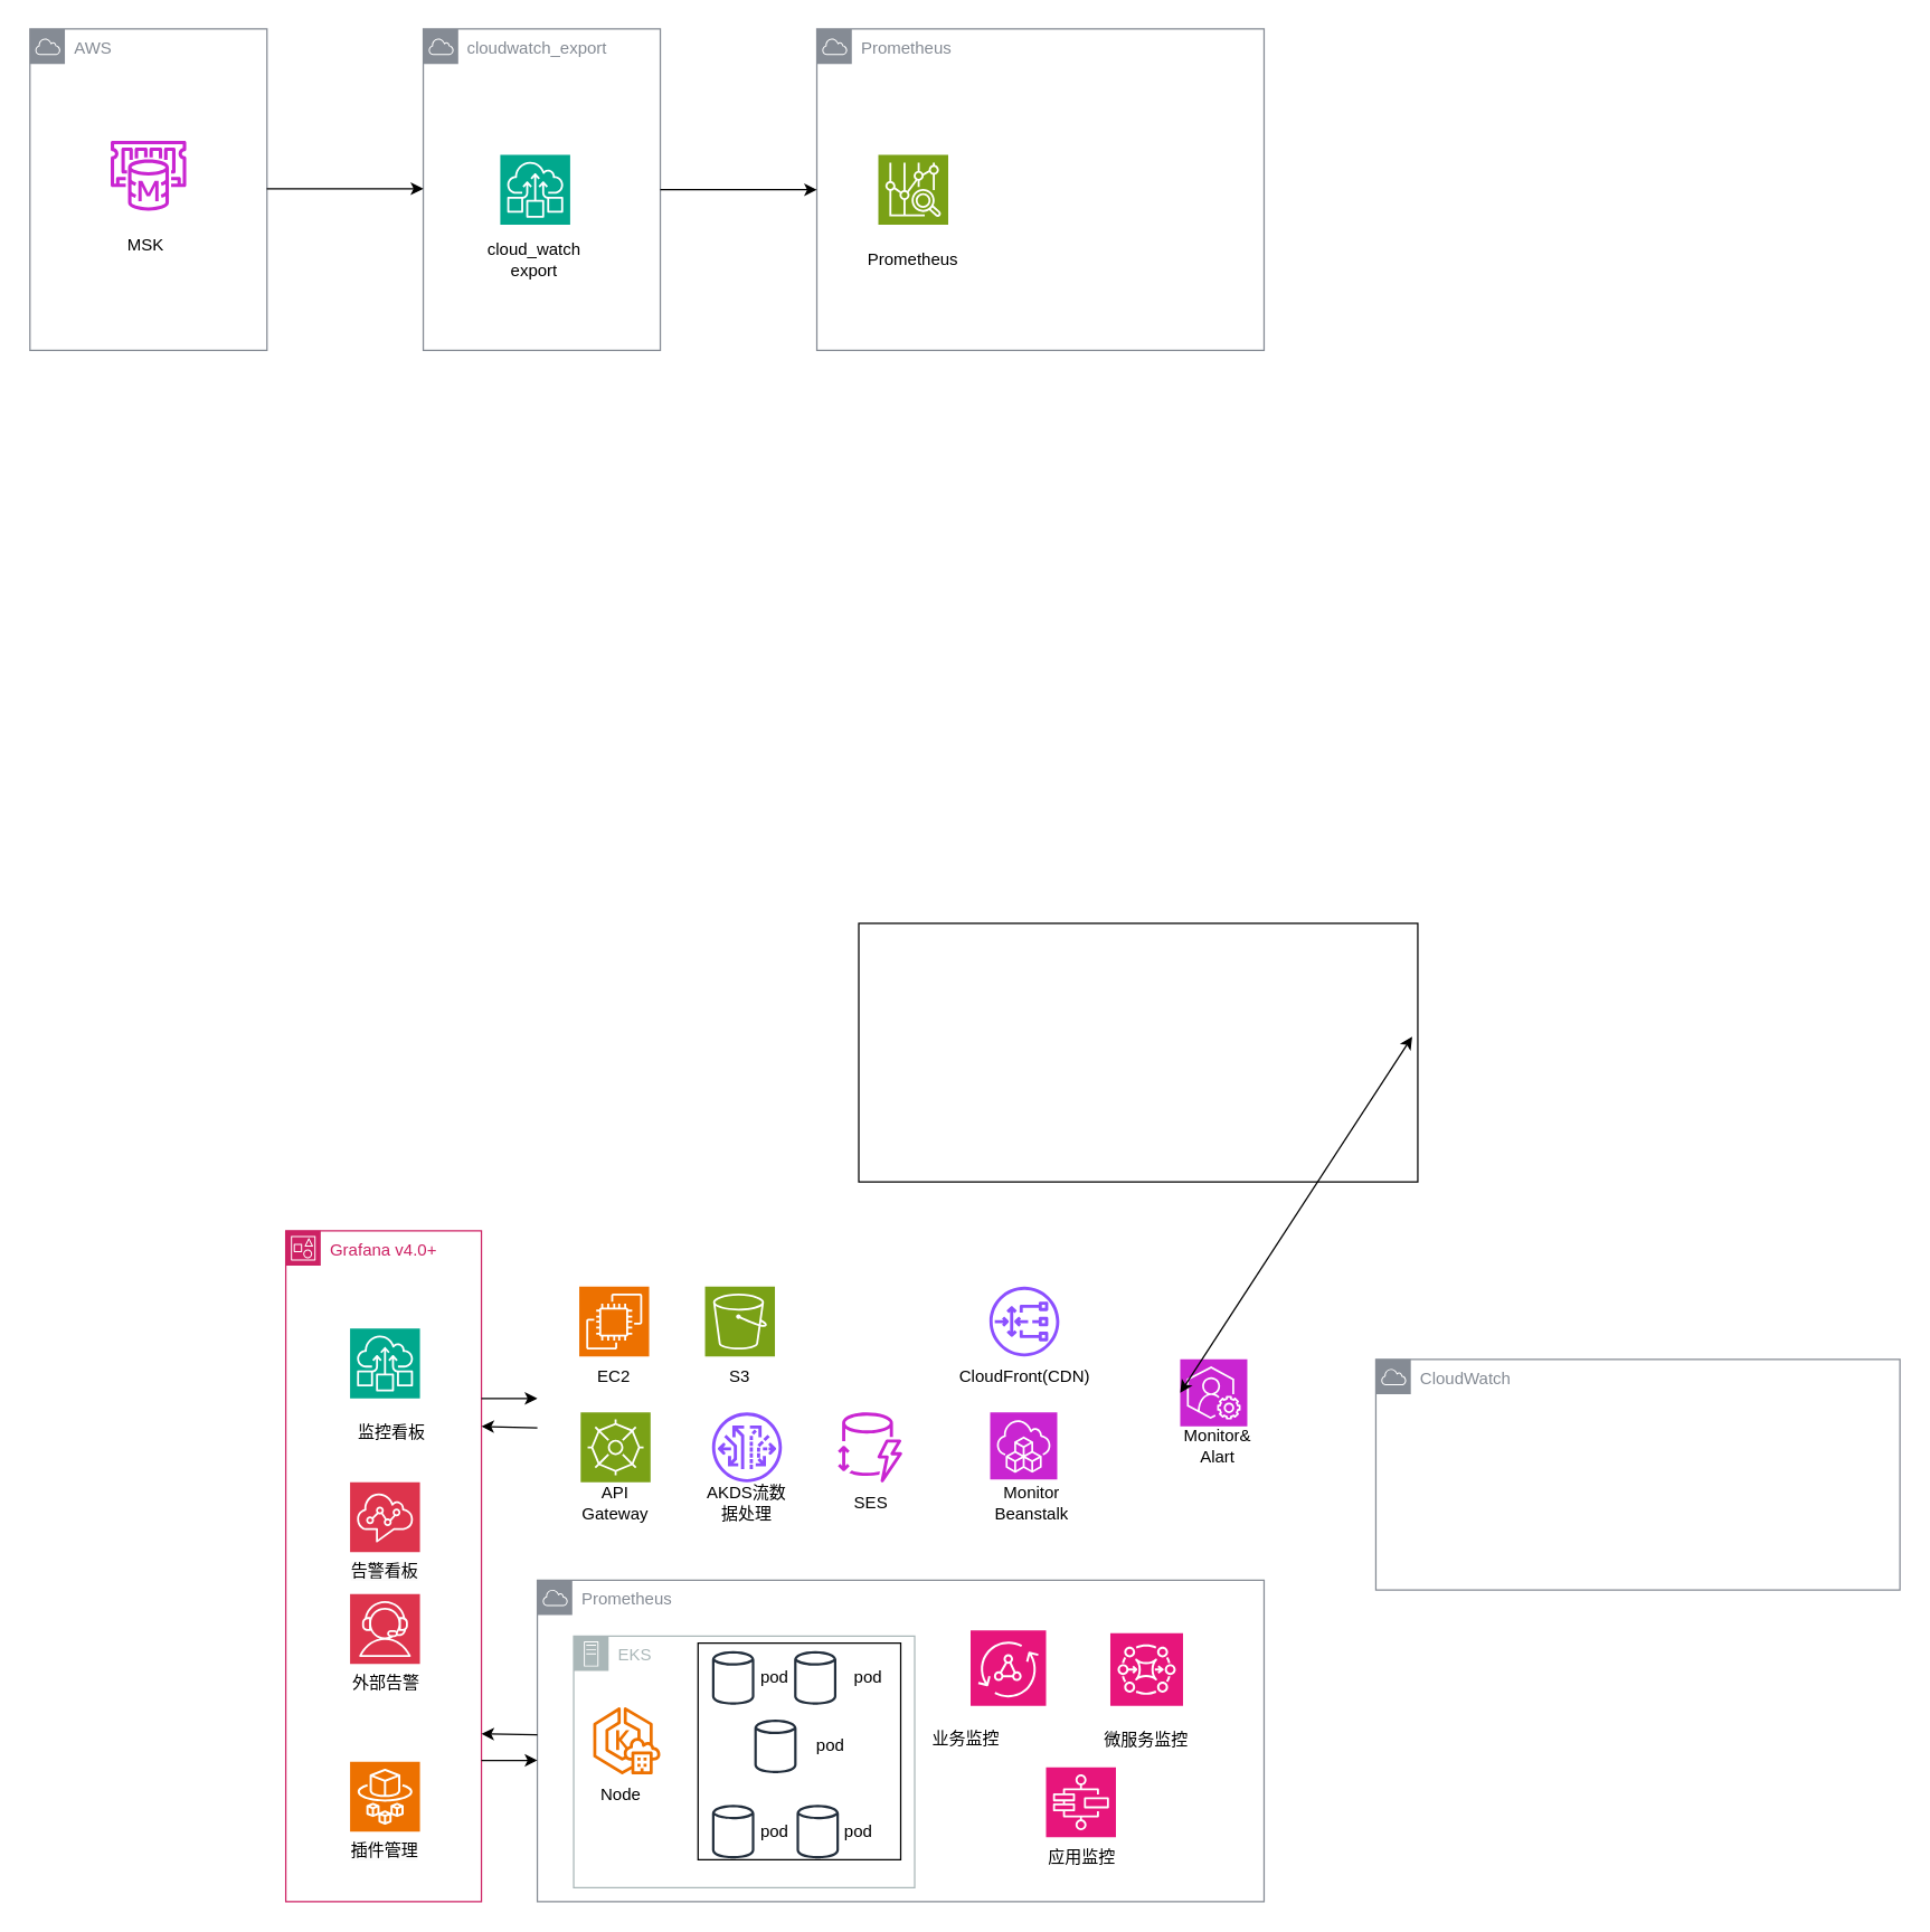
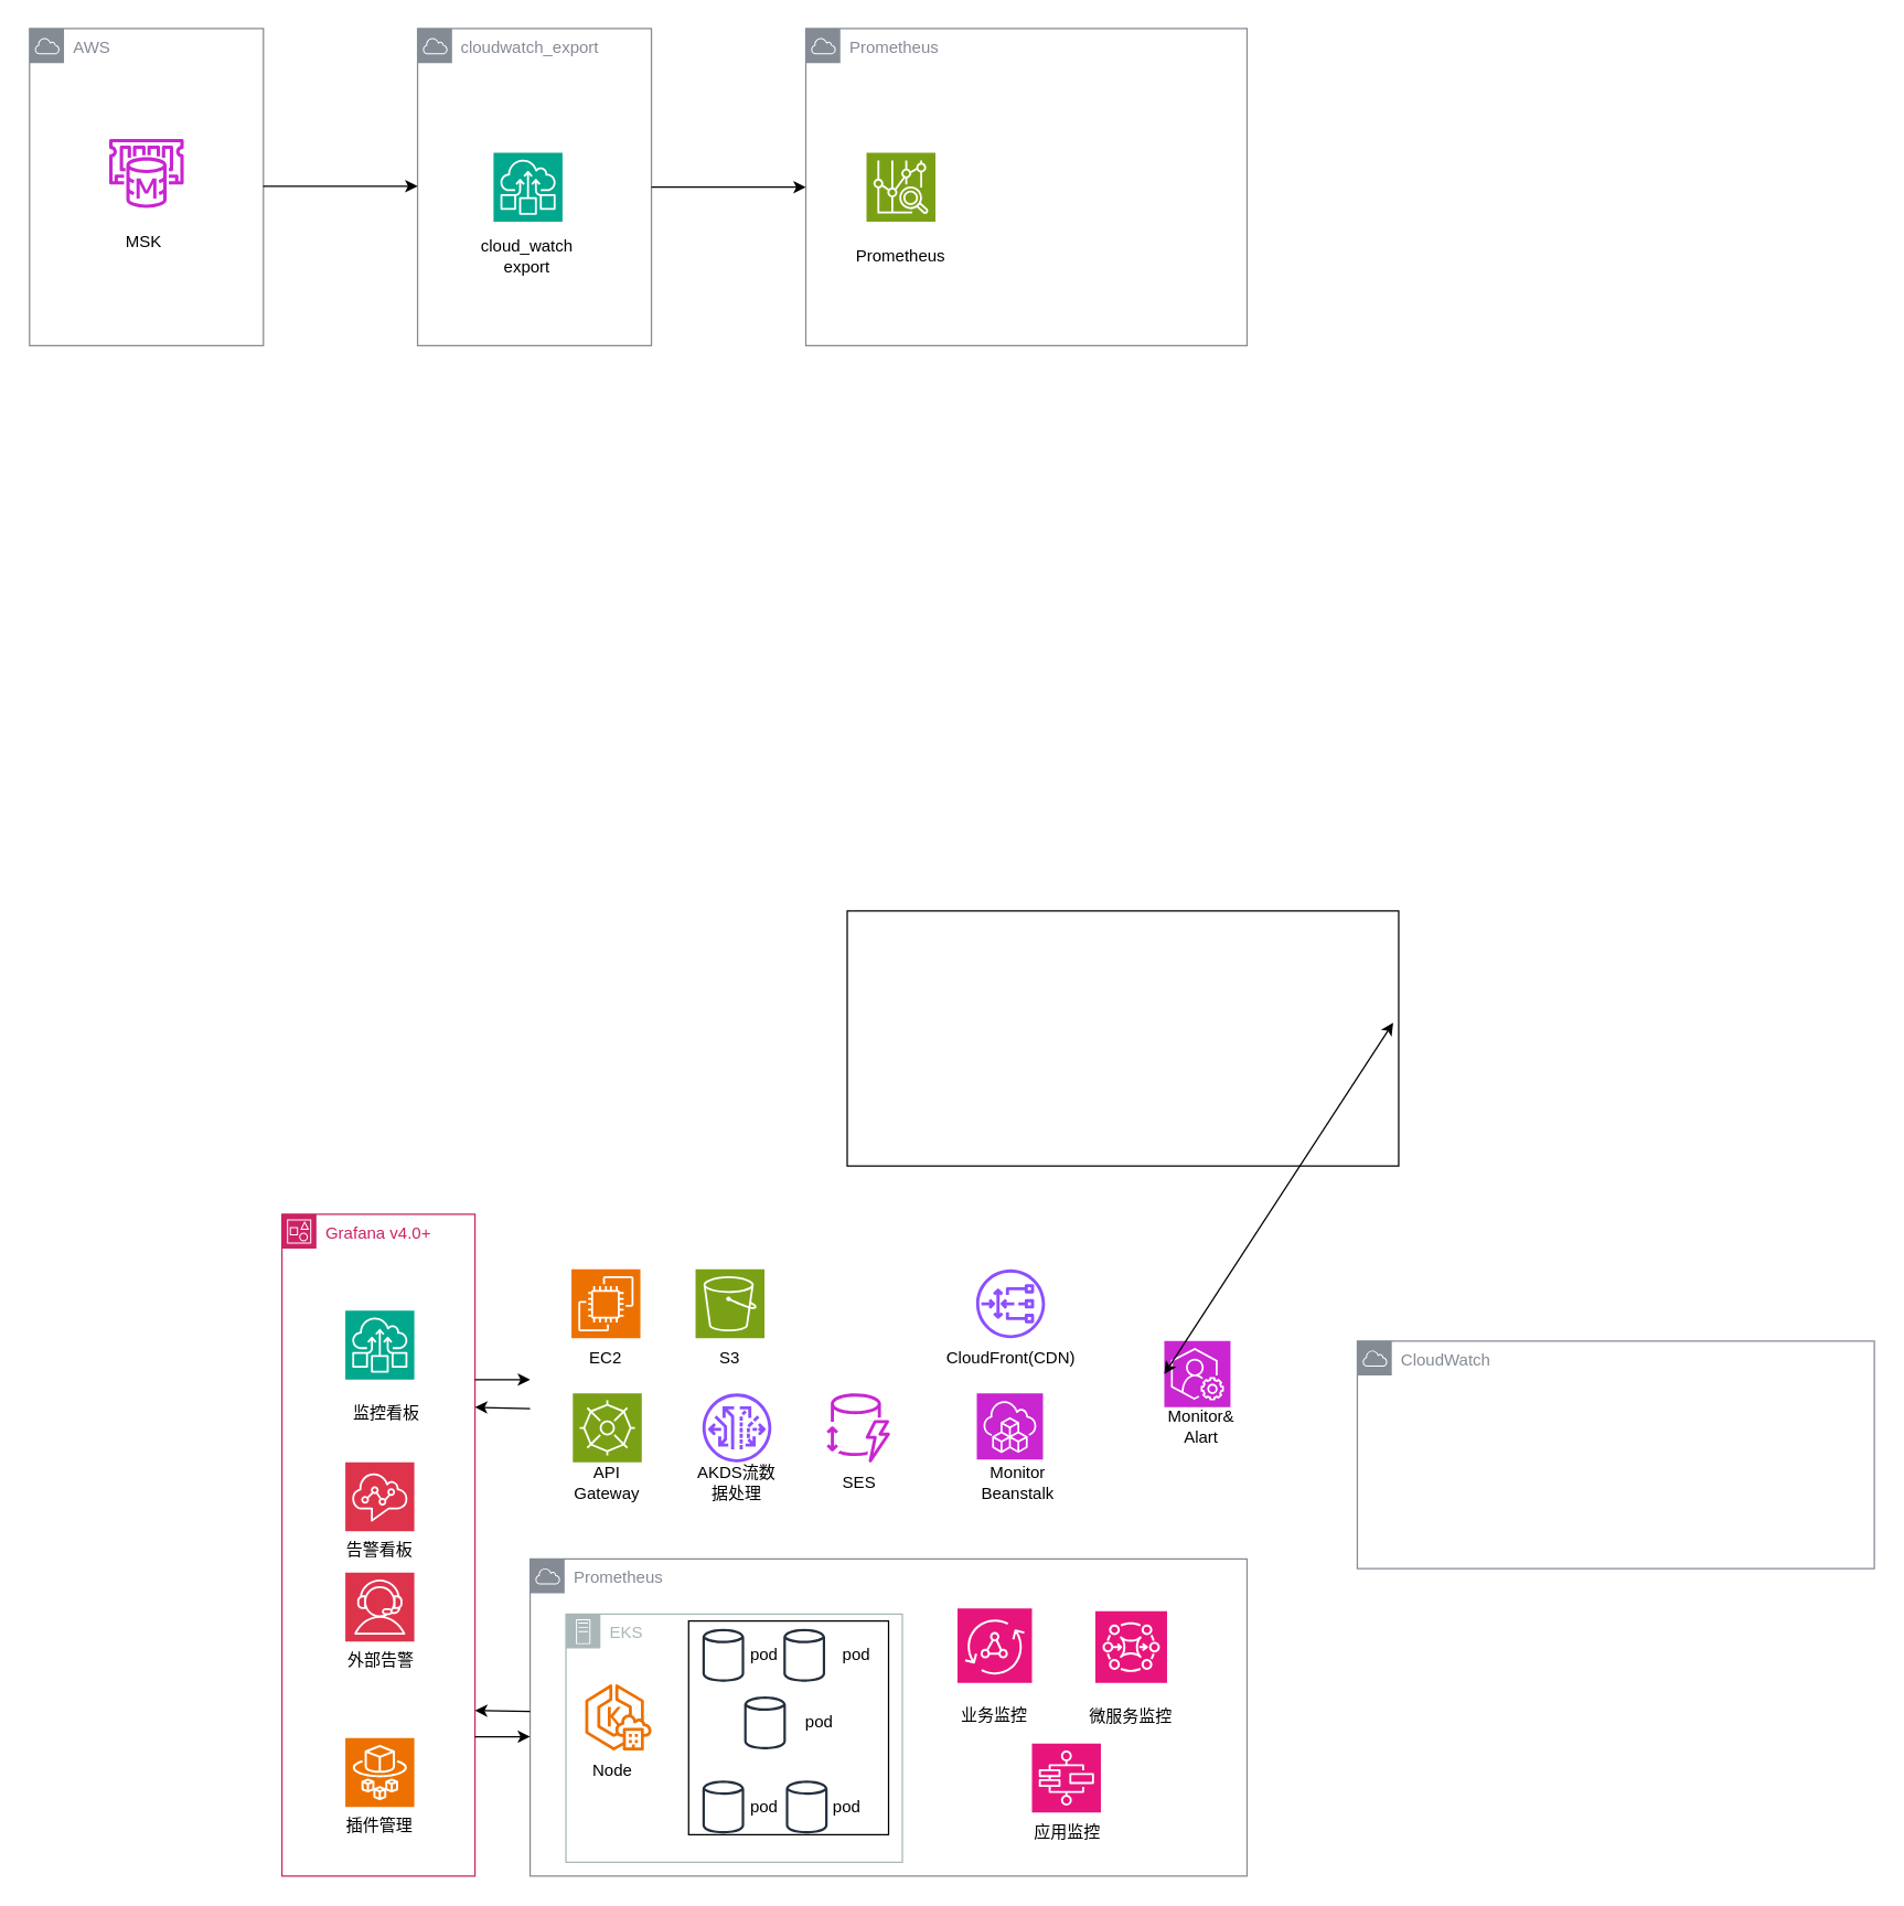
- <mxCell id="39" value="业务监控" style="text;html=1;align=center;verticalAlign=middle;whiteSpace=wrap;rounded=0;" vertex="1" parent="1"><mxGeometry x="661" y="1229" width="60" height="30" as="geometry" /></mxCell>
+ <mxCell id="39" value="业务监控" style="text;html=1;align=center;verticalAlign=middle;whiteSpace=wrap;rounded=0;" vertex="1" parent="1"><mxGeometry x="691" y="1229" width="60" height="30" as="geometry" /></mxCell>
